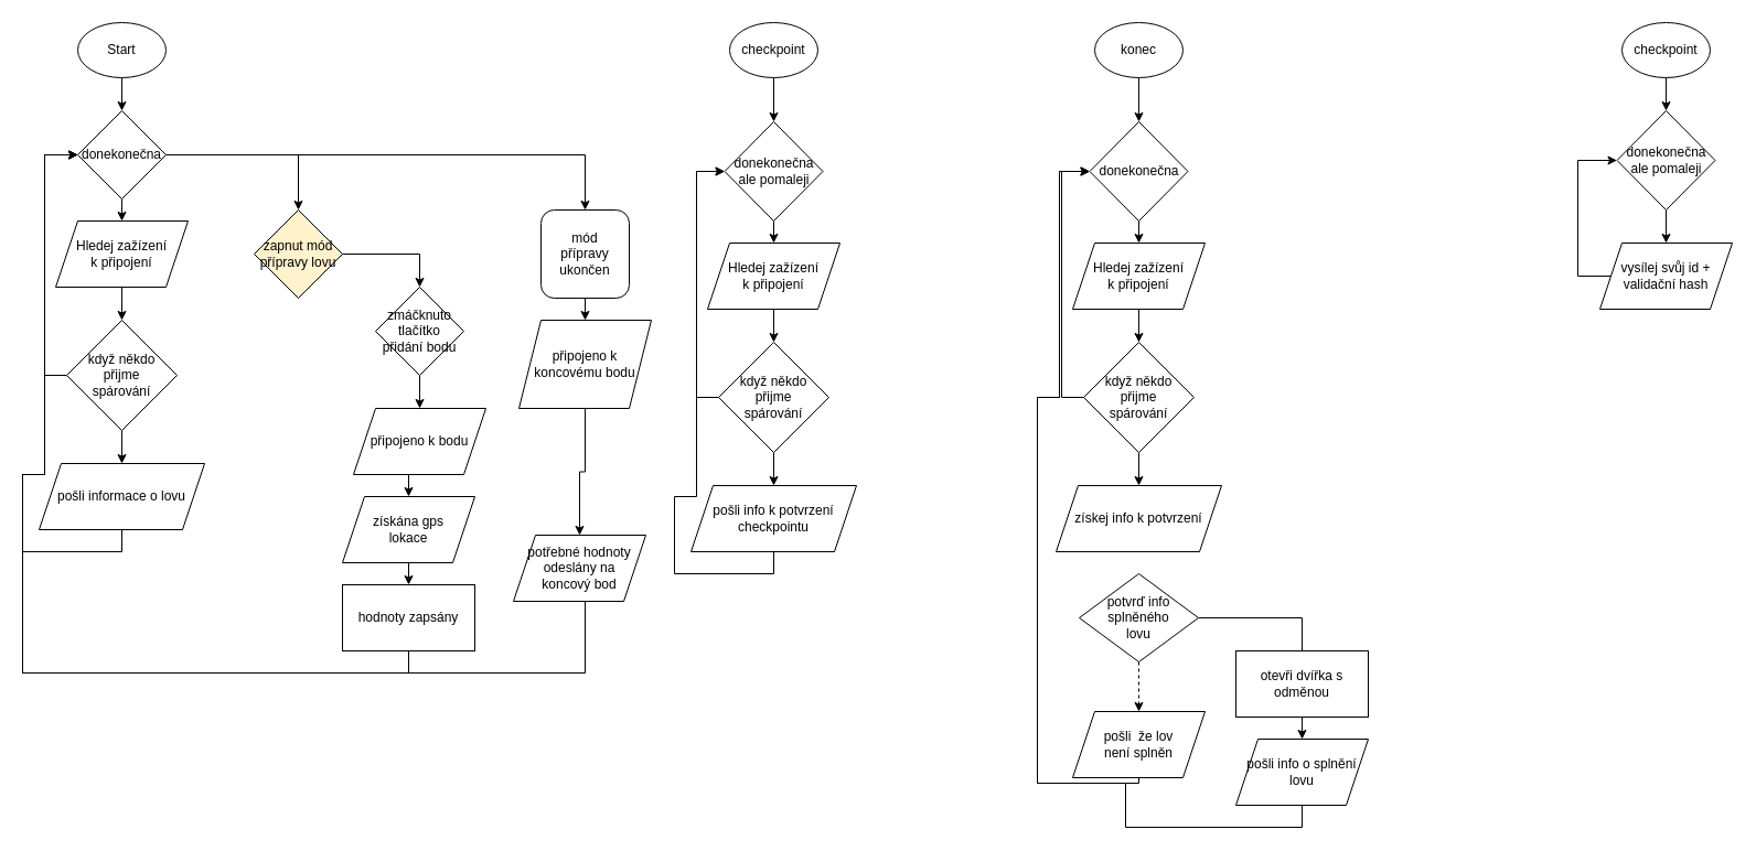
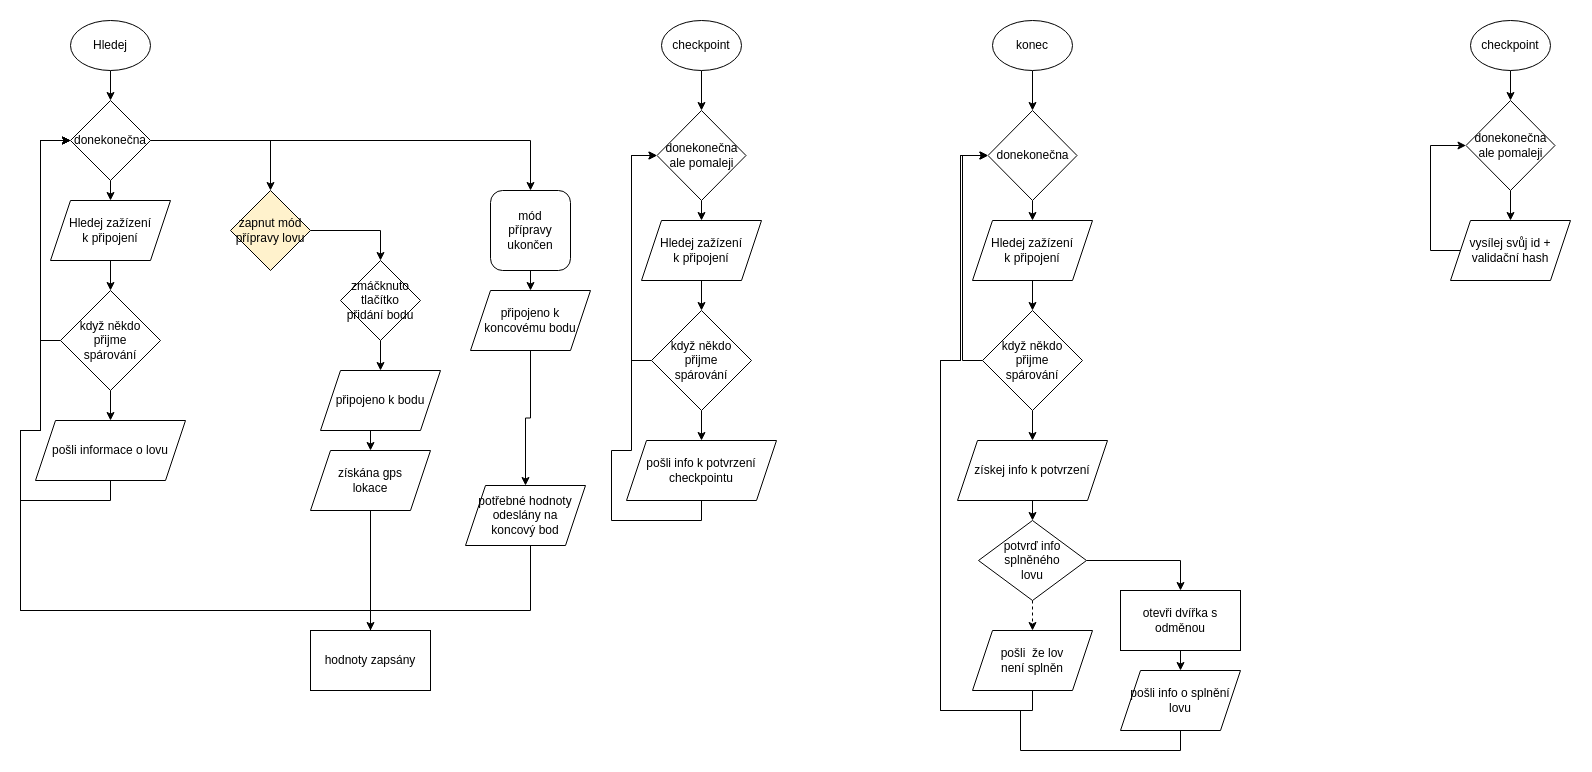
- <mxCell id="3" value="Start" style="ellipse;whiteSpace=wrap;html=1;" parent="1" vertex="1"><mxGeometry x="70" y="20" width="80" height="50" as="geometry" /></mxCell>
+ <mxCell id="3" value="Hledej" style="ellipse;whiteSpace=wrap;html=1;" parent="1" vertex="1"><mxGeometry x="70" y="20" width="80" height="50" as="geometry" /></mxCell>
- <mxCell id="61" value="připojeno k koncovému bodu" style="shape=parallelogram;perimeter=parallelogramPerimeter;whiteSpace=wrap;html=1;fixedSize=1;" parent="1" vertex="1"><mxGeometry x="470" y="290" width="120" height="80" as="geometry" /></mxCell>
+ <mxCell id="61" value="připojeno k koncovému bodu" style="shape=parallelogram;perimeter=parallelogramPerimeter;whiteSpace=wrap;html=1;fixedSize=1;" parent="1" vertex="1"><mxGeometry x="470" y="290" width="120" height="60" as="geometry" /></mxCell>
+ <mxCell id="35" style="edgeStyle=orthogonalEdgeStyle;rounded=0;orthogonalLoop=1;jettySize=auto;html=1;exitX=0.5;exitY=1;exitDx=0;exitDy=0;entryX=0.5;entryY=0;entryDx=0;entryDy=0;" parent="1" source="36" target="45" edge="1"><mxGeometry relative="1" as="geometry" /></mxCell>
- <mxCell id="55" value="hodnoty zapsány" style="rounded=0;whiteSpace=wrap;html=1;" parent="1" vertex="1"><mxGeometry x="310" y="530" width="120" height="60" as="geometry" /></mxCell>
+ <mxCell id="55" value="hodnoty zapsány" style="rounded=0;whiteSpace=wrap;html=1;" parent="1" vertex="1"><mxGeometry x="310" y="630" width="120" height="60" as="geometry" /></mxCell>
- <mxCell id="43" style="edgeStyle=orthogonalEdgeStyle;rounded=0;orthogonalLoop=1;jettySize=auto;html=1;exitX=1;exitY=0.5;exitDx=0;exitDy=0;entryX=0.5;entryY=0;entryDx=0;entryDy=0;endArrow=none;" parent="1" source="45" target="38" edge="1"><mxGeometry relative="1" as="geometry" /></mxCell>
+ <mxCell id="43" style="edgeStyle=orthogonalEdgeStyle;rounded=0;orthogonalLoop=1;jettySize=auto;html=1;exitX=1;exitY=0.5;exitDx=0;exitDy=0;entryX=0.5;entryY=0;entryDx=0;entryDy=0;" parent="1" source="45" target="38" edge="1"><mxGeometry relative="1" as="geometry" /></mxCell>
- <mxCell id="42" value="pošli&amp;nbsp; že lov&lt;div&gt;není splněn&lt;/div&gt;" style="shape=parallelogram;perimeter=parallelogramPerimeter;whiteSpace=wrap;html=1;fixedSize=1;" parent="1" vertex="1"><mxGeometry x="972" y="645" width="120" height="60" as="geometry" /></mxCell>
+ <mxCell id="42" value="pošli&amp;nbsp; že lov&lt;div&gt;není splněn&lt;/div&gt;" style="shape=parallelogram;perimeter=parallelogramPerimeter;whiteSpace=wrap;html=1;fixedSize=1;" parent="1" vertex="1"><mxGeometry x="972" y="630" width="120" height="60" as="geometry" /></mxCell>
